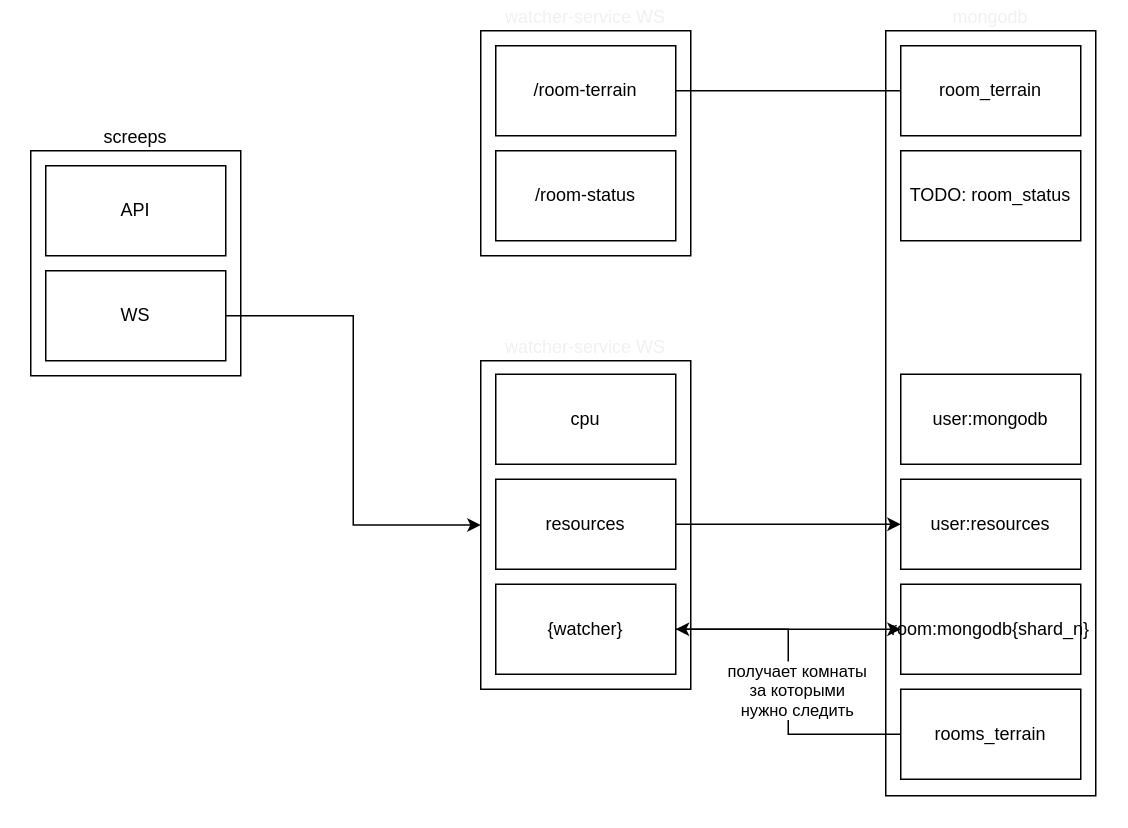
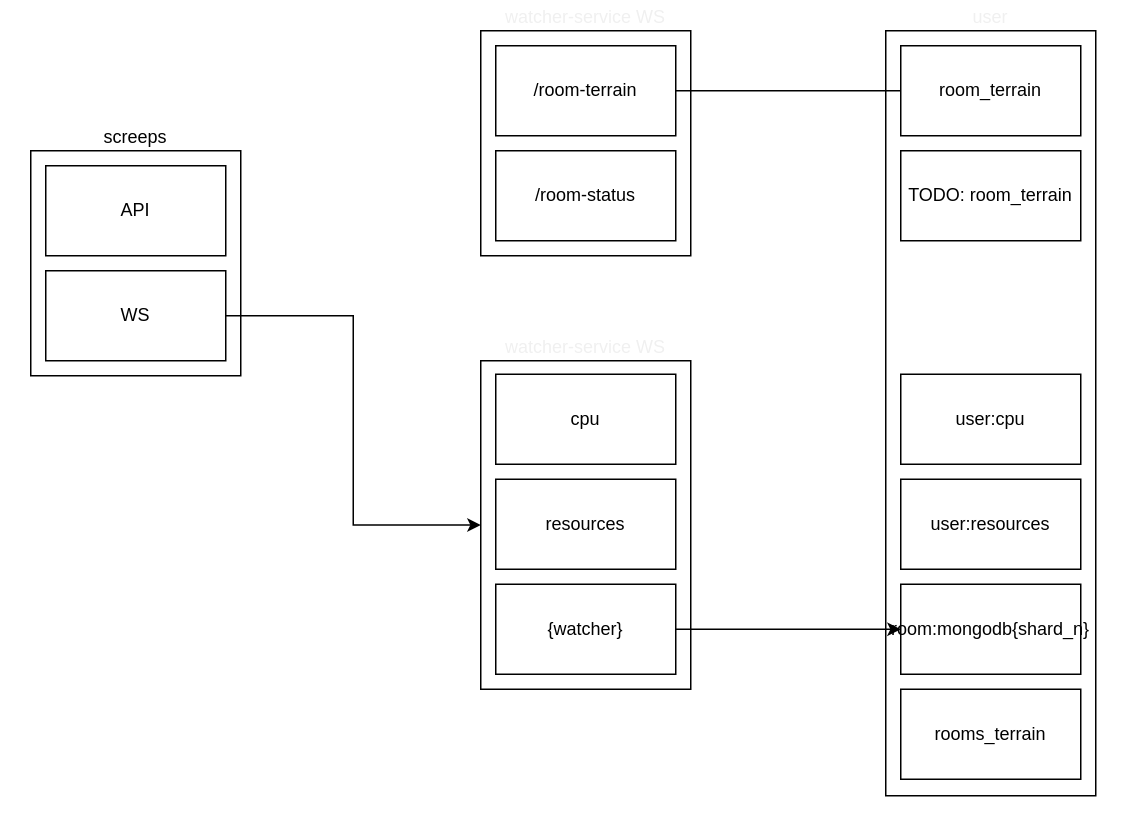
- <mxCell id="7" value="mongodb" style="rounded=0;whiteSpace=wrap;html=1;glass=0;labelBackgroundColor=none;sketch=0;fontColor=#f0f0f0;align=center;verticalAlign=bottom;labelPosition=center;verticalLabelPosition=top;" parent="1" vertex="1"><mxGeometry x="590" y="20" width="140" height="510" as="geometry" /></mxCell>
+ <mxCell id="7" value="user" style="rounded=0;whiteSpace=wrap;html=1;glass=0;labelBackgroundColor=none;sketch=0;fontColor=#f0f0f0;align=center;verticalAlign=bottom;labelPosition=center;verticalLabelPosition=top;" parent="1" vertex="1"><mxGeometry x="590" y="20" width="140" height="510" as="geometry" /></mxCell>
- <mxCell id="23" value="TODO: room_status" style="rounded=0;whiteSpace=wrap;html=1;labelBackgroundColor=none;" vertex="1" parent="1"><mxGeometry x="600" y="100" width="120" height="60" as="geometry" /></mxCell>
+ <mxCell id="23" value="TODO: room_terrain" style="rounded=0;whiteSpace=wrap;html=1;labelBackgroundColor=none;" vertex="1" parent="1"><mxGeometry x="600" y="100" width="120" height="60" as="geometry" /></mxCell>
- <mxCell id="13" value="user:mongodb" style="rounded=0;whiteSpace=wrap;html=1;labelBackgroundColor=none;" vertex="1" parent="1"><mxGeometry x="600" y="249" width="120" height="60" as="geometry" /></mxCell>
+ <mxCell id="13" value="user:cpu" style="rounded=0;whiteSpace=wrap;html=1;labelBackgroundColor=none;" vertex="1" parent="1"><mxGeometry x="600" y="249" width="120" height="60" as="geometry" /></mxCell>
- <mxCell id="9" style="edgeStyle=orthogonalEdgeStyle;rounded=0;orthogonalLoop=1;jettySize=auto;html=1;exitX=1;exitY=0.5;exitDx=0;exitDy=0;entryX=0;entryY=0.5;entryDx=0;entryDy=0;" edge="1" parent="1" source="10" target="14"><mxGeometry relative="1" as="geometry" /></mxCell>
- <mxCell id="16" style="edgeStyle=orthogonalEdgeStyle;rounded=0;orthogonalLoop=1;jettySize=auto;html=1;exitX=0;exitY=0.5;exitDx=0;exitDy=0;entryX=1;entryY=0.5;entryDx=0;entryDy=0;" edge="1" parent="1" source="18" target="12"><mxGeometry relative="1" as="geometry" /></mxCell>
- <mxCell id="17" value="получает комнаты &lt;br&gt;за которыми &lt;br&gt;нужно следить" style="edgeLabel;html=1;align=center;verticalAlign=middle;resizable=0;points=[];" vertex="1" connectable="0" parent="16"><mxGeometry x="-0.499" y="1" relative="1" as="geometry"><mxPoint x="-15" y="-31" as="offset" /></mxGeometry></mxCell>
